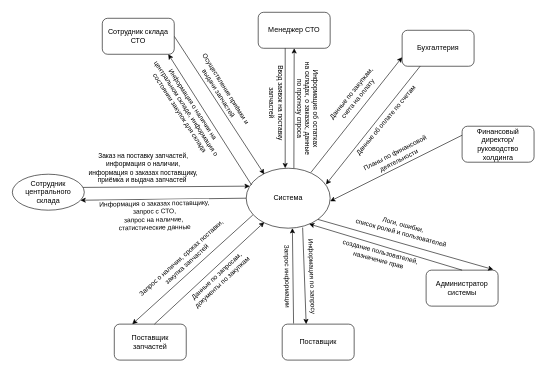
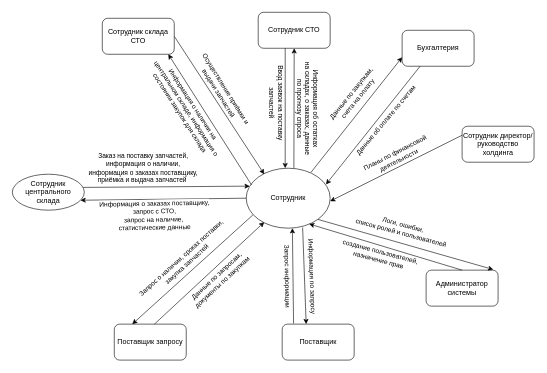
- <mxCell id="9" value="Менеджер СТО" style="rounded=1;whiteSpace=wrap;html=1;" parent="1" vertex="1"><mxGeometry x="430" y="20" width="120" height="60" as="geometry" /></mxCell>
+ <mxCell id="9" value="Сотрудник СТО" style="rounded=1;whiteSpace=wrap;html=1;" parent="1" vertex="1"><mxGeometry x="430" y="20" width="120" height="60" as="geometry" /></mxCell>
- <mxCell id="11" value="Финансовый директор/руководство холдинга" style="rounded=1;whiteSpace=wrap;html=1;" parent="1" vertex="1"><mxGeometry x="770" y="210" width="120" height="60" as="geometry" /></mxCell>
+ <mxCell id="11" value="Сотрудник директор/руководство холдинга" style="rounded=1;whiteSpace=wrap;html=1;" parent="1" vertex="1"><mxGeometry x="770" y="210" width="120" height="60" as="geometry" /></mxCell>
- <mxCell id="2" value="Система" style="ellipse;whiteSpace=wrap;html=1;" parent="1" vertex="1"><mxGeometry x="410" y="280" width="140" height="100" as="geometry" /></mxCell>
+ <mxCell id="2" value="Сотрудник" style="ellipse;whiteSpace=wrap;html=1;" parent="1" vertex="1"><mxGeometry x="410" y="280" width="140" height="100" as="geometry" /></mxCell>
- <mxCell id="13" value="Поставщик запчастей" style="rounded=1;whiteSpace=wrap;html=1;" parent="1" vertex="1"><mxGeometry x="190" y="540" width="120" height="60" as="geometry" /></mxCell>
+ <mxCell id="13" value="Поставщик запросу" style="rounded=1;whiteSpace=wrap;html=1;" parent="1" vertex="1"><mxGeometry x="190" y="540" width="120" height="60" as="geometry" /></mxCell>
